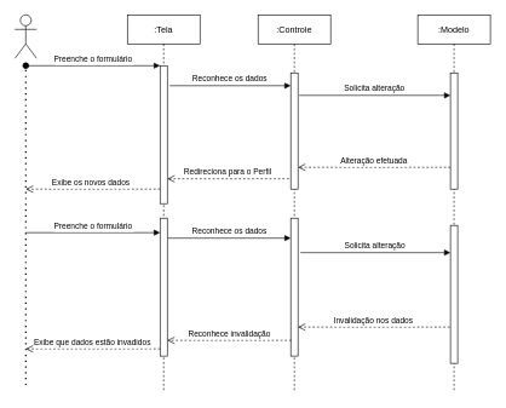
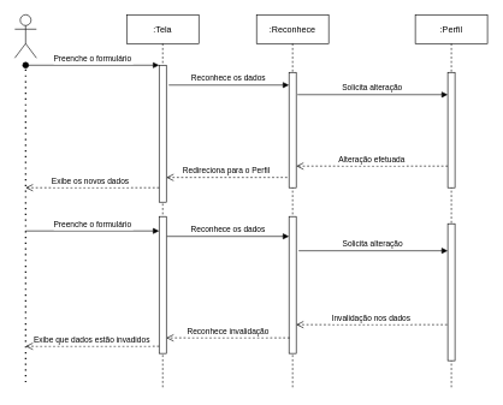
- <mxCell id="6" value=":Controle" style="shape=umlLifeline;perimeter=lifelinePerimeter;container=1;collapsible=0;recursiveResize=0;rounded=0;shadow=0;strokeWidth=1;" parent="1" vertex="1"><mxGeometry x="355" y="20" width="100" height="520" as="geometry" /></mxCell>
+ <mxCell id="6" value=":Reconhece" style="shape=umlLifeline;perimeter=lifelinePerimeter;container=1;collapsible=0;recursiveResize=0;rounded=0;shadow=0;strokeWidth=1;" parent="1" vertex="1"><mxGeometry x="355" y="20" width="100" height="520" as="geometry" /></mxCell>
- <mxCell id="13" value=":Modelo" style="shape=umlLifeline;perimeter=lifelinePerimeter;container=1;collapsible=0;recursiveResize=0;rounded=0;shadow=0;strokeWidth=1;" vertex="1" parent="1"><mxGeometry x="575" y="20" width="100" height="520" as="geometry" /></mxCell>
+ <mxCell id="13" value=":Perfil" style="shape=umlLifeline;perimeter=lifelinePerimeter;container=1;collapsible=0;recursiveResize=0;rounded=0;shadow=0;strokeWidth=1;" vertex="1" parent="1"><mxGeometry x="575" y="20" width="100" height="520" as="geometry" /></mxCell>
